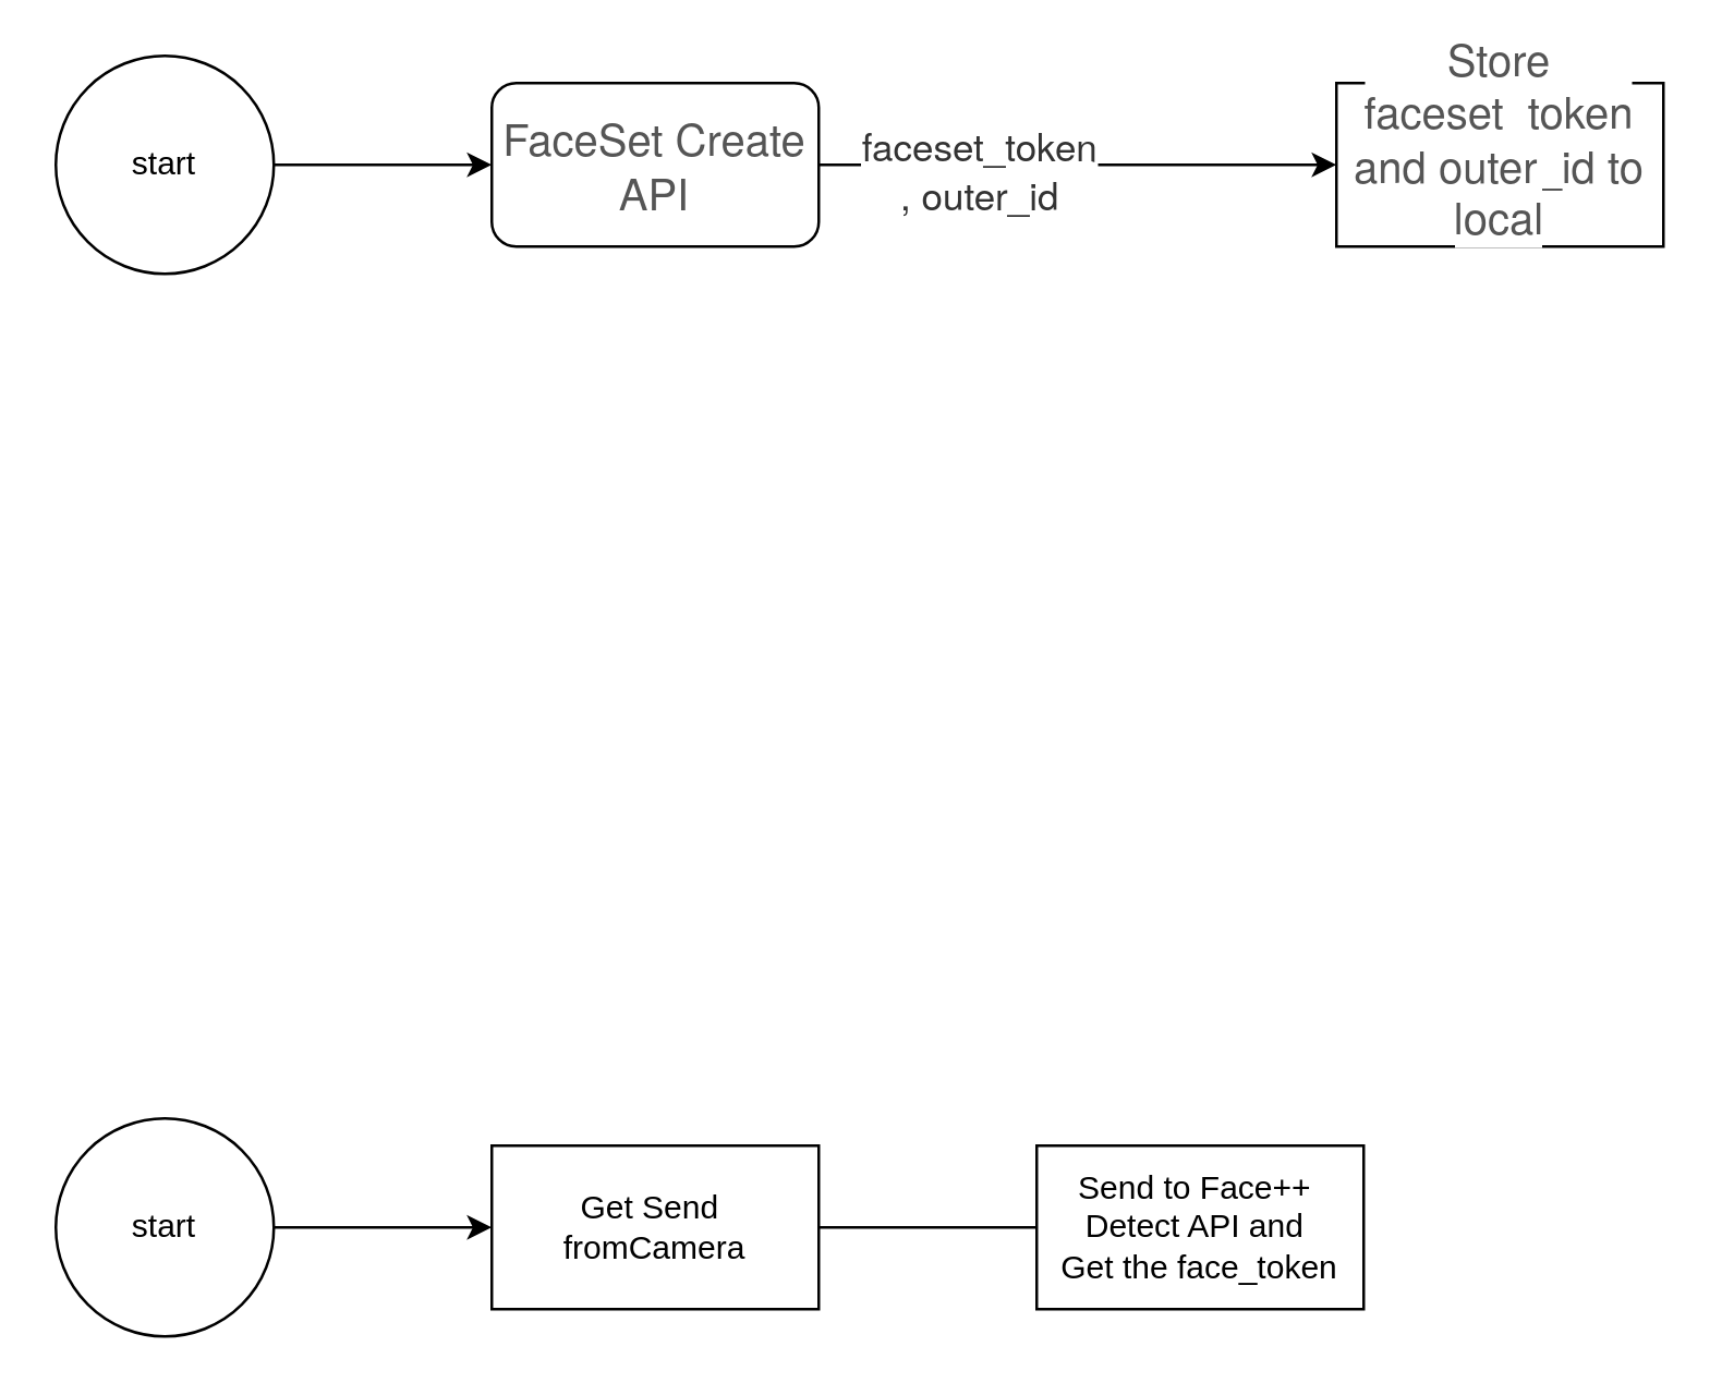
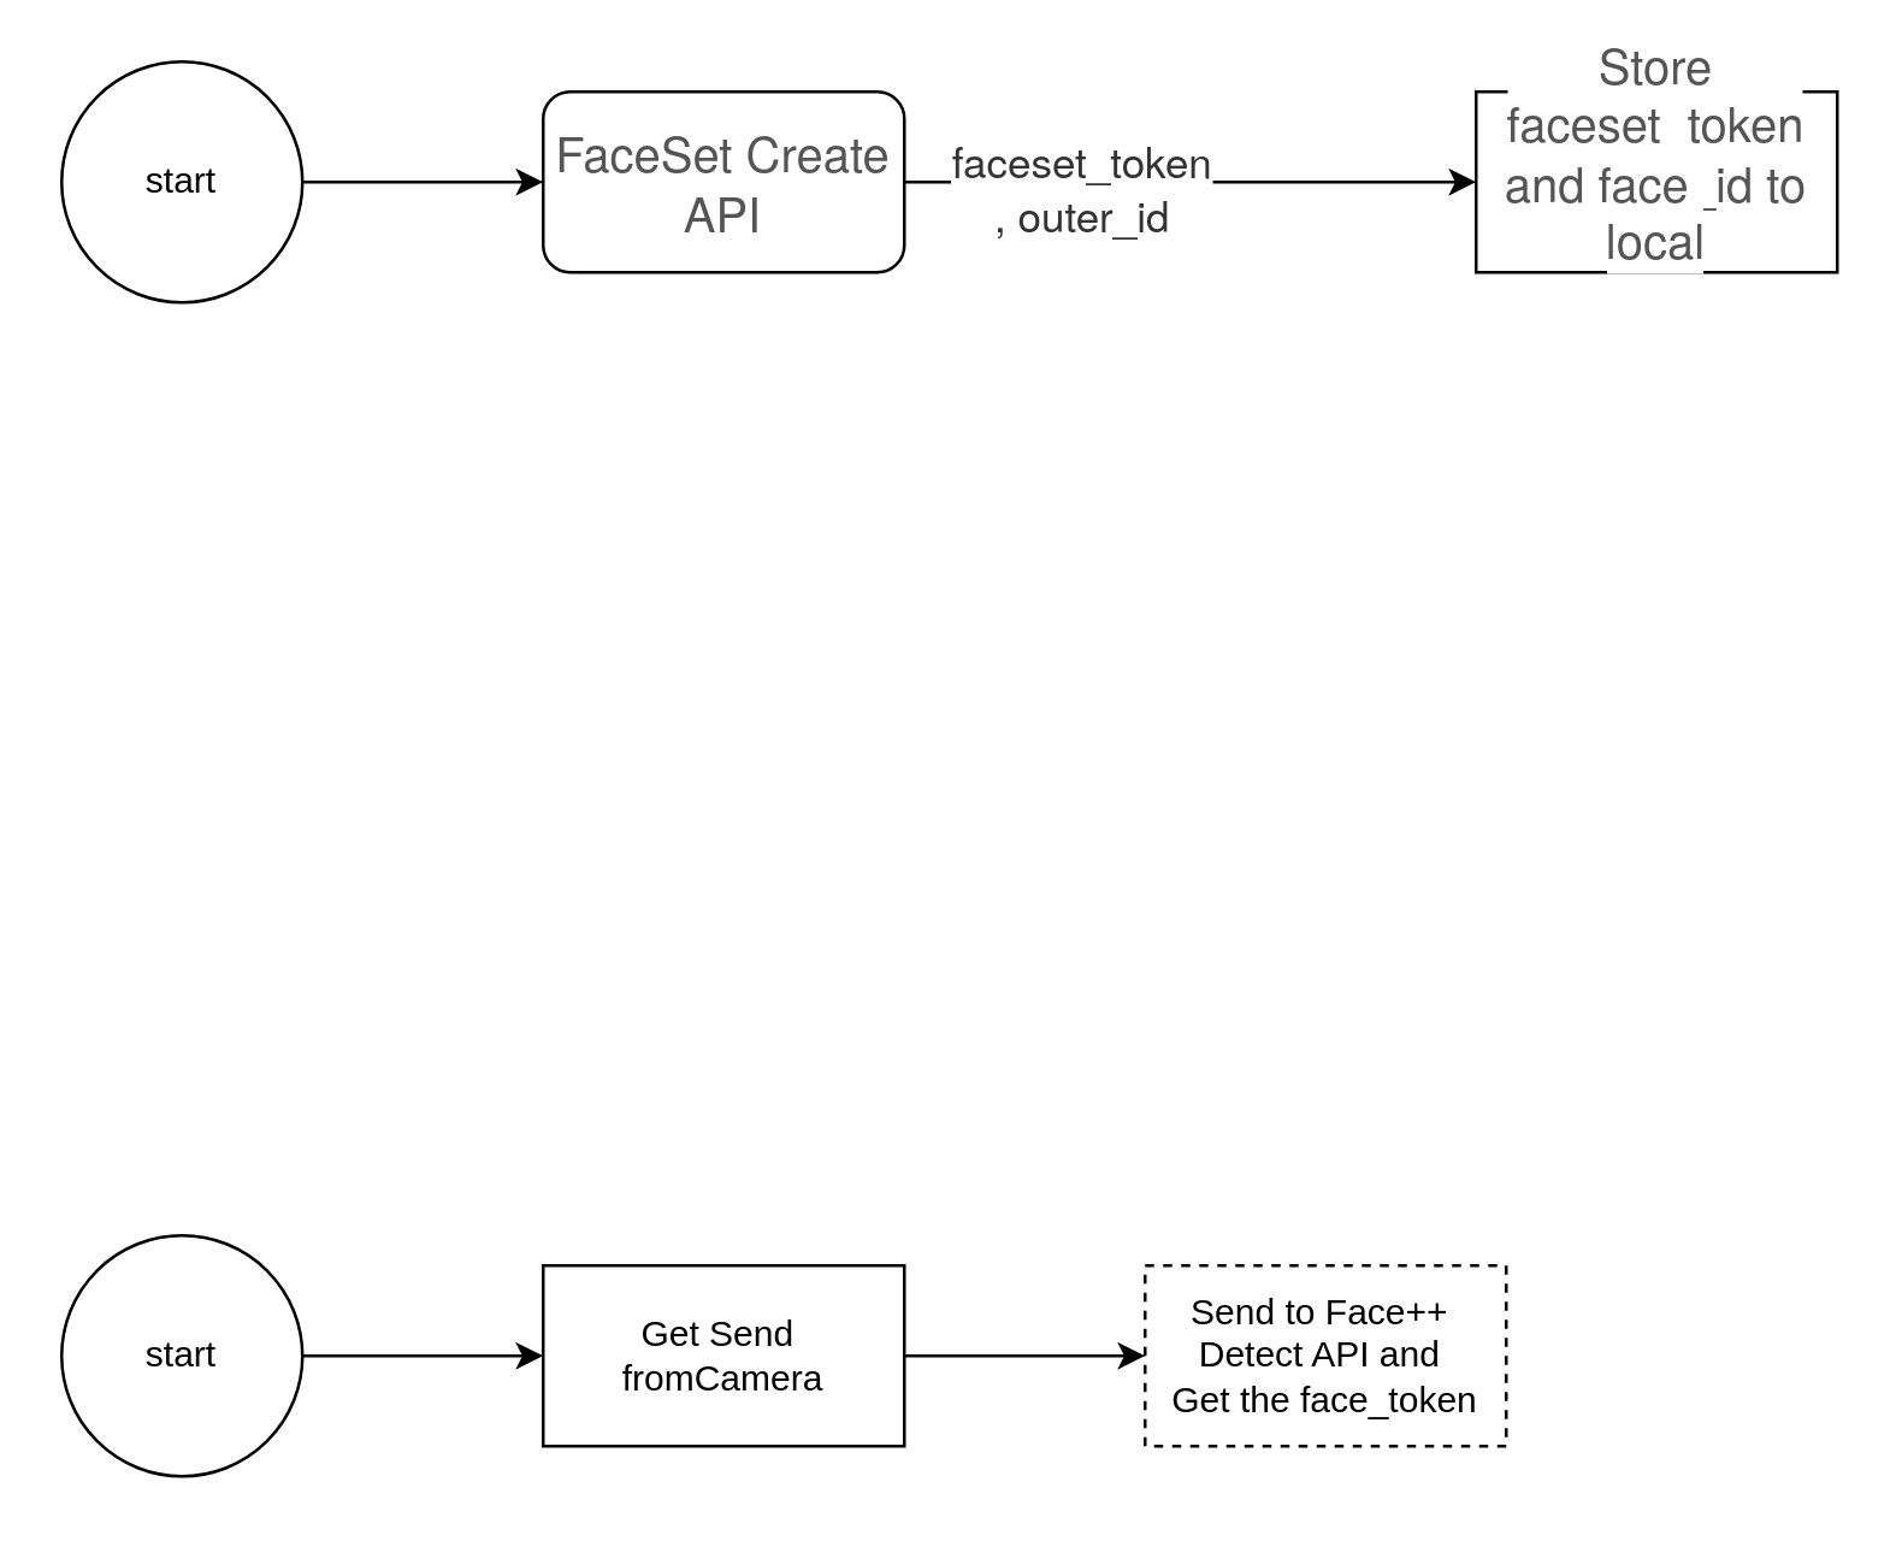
- <mxCell id="12" value="&lt;span style=&quot;color: rgb(85 , 85 , 85) ; font-family: &amp;#34;helvetica neue&amp;#34; , &amp;#34;helvetica&amp;#34; , &amp;#34;nimbus sans l&amp;#34; , &amp;#34;arial&amp;#34; , &amp;#34;liberation sans&amp;#34; , &amp;#34;pingfang sc&amp;#34; , &amp;#34;hiragino sans gb&amp;#34; , &amp;#34;source han sans cn&amp;#34; , &amp;#34;source han sans sc&amp;#34; , &amp;#34;microsoft yahei&amp;#34; , &amp;#34;wenquanyi micro hei&amp;#34; , &amp;#34;wenquanyi zen hei&amp;#34; , &amp;#34;st heiti&amp;#34; , &amp;#34;simhei&amp;#34; , &amp;#34;wenquanyi zen hei sharp&amp;#34; , sans-serif ; font-size: 16px ; white-space: normal ; background-color: rgb(255 , 255 , 255)&quot;&gt;Store faceset_token and outer_id to local&lt;br&gt;&lt;br&gt;&lt;/span&gt;" style="rounded=0;whiteSpace=wrap;html=1;" vertex="1" parent="1"><mxGeometry x="490" y="30" width="120" height="60" as="geometry" /></mxCell>
+ <mxCell id="12" value="&lt;span style=&quot;color: rgb(85 , 85 , 85) ; font-family: &amp;#34;helvetica neue&amp;#34; , &amp;#34;helvetica&amp;#34; , &amp;#34;nimbus sans l&amp;#34; , &amp;#34;arial&amp;#34; , &amp;#34;liberation sans&amp;#34; , &amp;#34;pingfang sc&amp;#34; , &amp;#34;hiragino sans gb&amp;#34; , &amp;#34;source han sans cn&amp;#34; , &amp;#34;source han sans sc&amp;#34; , &amp;#34;microsoft yahei&amp;#34; , &amp;#34;wenquanyi micro hei&amp;#34; , &amp;#34;wenquanyi zen hei&amp;#34; , &amp;#34;st heiti&amp;#34; , &amp;#34;simhei&amp;#34; , &amp;#34;wenquanyi zen hei sharp&amp;#34; , sans-serif ; font-size: 16px ; white-space: normal ; background-color: rgb(255 , 255 , 255)&quot;&gt;Store faceset_token and face_id to local&lt;br&gt;&lt;br&gt;&lt;/span&gt;" style="rounded=0;whiteSpace=wrap;html=1;" vertex="1" parent="1"><mxGeometry x="490" y="30" width="120" height="60" as="geometry" /></mxCell>
- <mxCell id="4" value="" style="edgeStyle=orthogonalEdgeStyle;rounded=0;orthogonalLoop=1;jettySize=auto;html=1;endArrow=none;" edge="1" parent="1" source="5" target="6"><mxGeometry relative="1" as="geometry" /></mxCell>
+ <mxCell id="4" value="" style="edgeStyle=orthogonalEdgeStyle;rounded=0;orthogonalLoop=1;jettySize=auto;html=1;" edge="1" parent="1" source="5" target="6"><mxGeometry relative="1" as="geometry" /></mxCell>
- <mxCell id="6" value="Send to Face++&amp;nbsp;&lt;br&gt;Detect API and&amp;nbsp;&lt;br&gt;Get the face_token" style="rounded=0;whiteSpace=wrap;html=1;" vertex="1" parent="1"><mxGeometry x="380" y="420" width="120" height="60" as="geometry" /></mxCell>
+ <mxCell id="6" value="Send to Face++&amp;nbsp;&lt;br&gt;Detect API and&amp;nbsp;&lt;br&gt;Get the face_token" style="rounded=0;whiteSpace=wrap;html=1;dashed=1;" vertex="1" parent="1"><mxGeometry x="380" y="420" width="120" height="60" as="geometry" /></mxCell>
